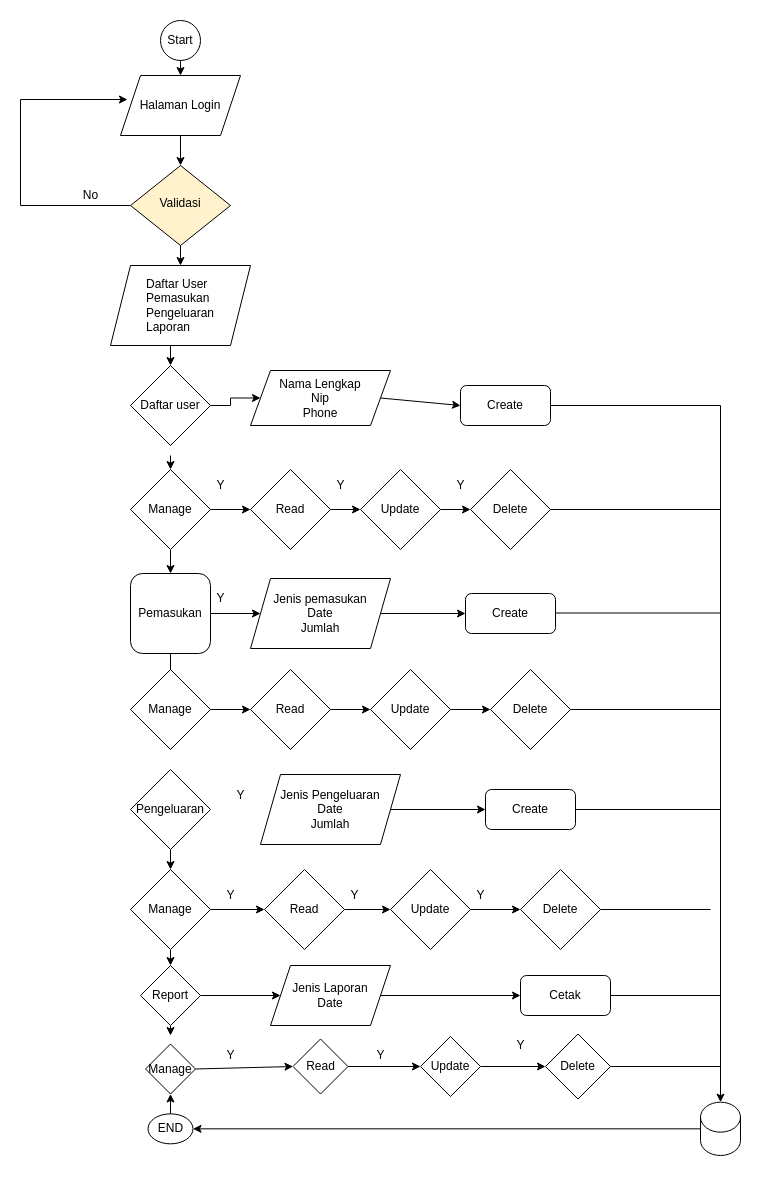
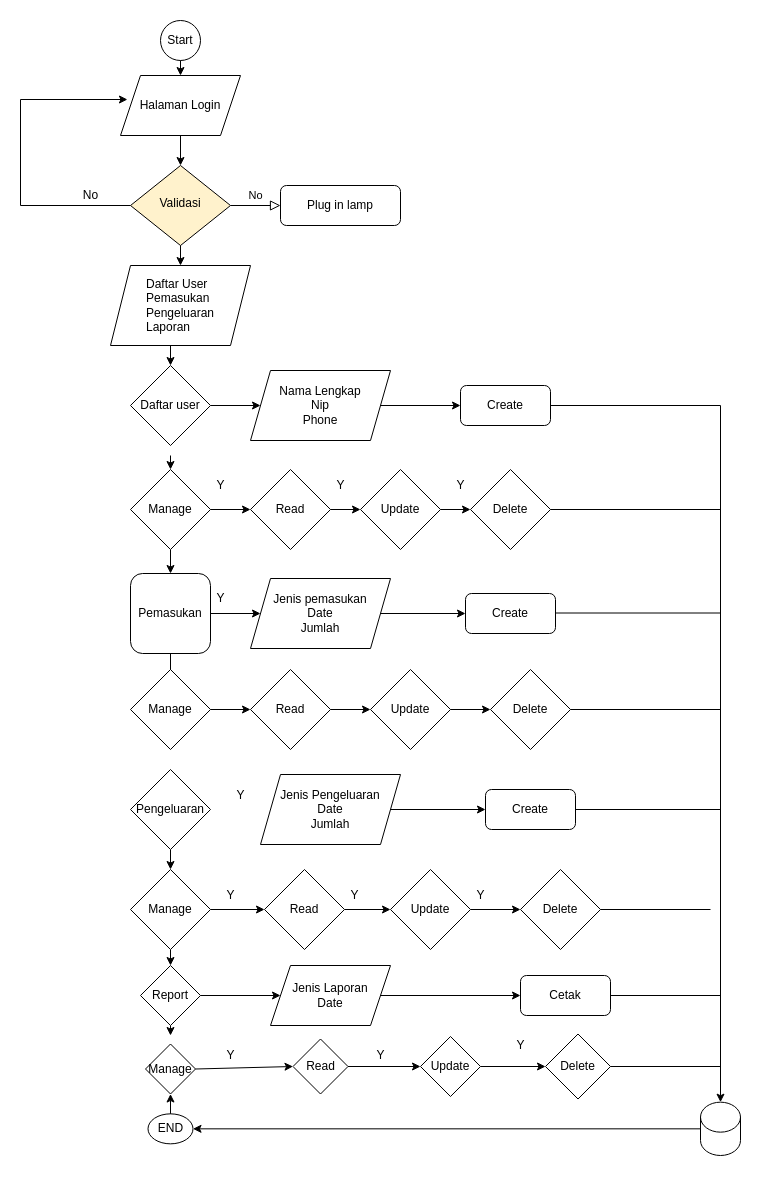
+ <mxCell id="2" value="No" style="edgeStyle=orthogonalEdgeStyle;rounded=0;html=1;jettySize=auto;orthogonalLoop=1;fontSize=11;endArrow=block;endFill=0;endSize=8;strokeWidth=1;shadow=0;labelBackgroundColor=none;" parent="1" source="3" target="4" edge="1"><mxGeometry y="10" relative="1" as="geometry"><mxPoint as="offset" /></mxGeometry></mxCell>
+ <mxCell id="4" value="Plug in lamp" style="rounded=1;whiteSpace=wrap;html=1;fontSize=12;glass=0;strokeWidth=1;shadow=0;" parent="1" vertex="1"><mxGeometry x="280" y="185" width="120" height="40" as="geometry" /></mxCell>
- <mxCell id="16" value="Nama Lengkap&lt;br&gt;Nip&lt;br&gt;Phone" style="shape=parallelogram;perimeter=parallelogramPerimeter;whiteSpace=wrap;html=1;fixedSize=1;" parent="1" vertex="1"><mxGeometry x="250" y="370" width="140" height="55" as="geometry" /></mxCell>
+ <mxCell id="16" value="Nama Lengkap&lt;br&gt;Nip&lt;br&gt;Phone" style="shape=parallelogram;perimeter=parallelogramPerimeter;whiteSpace=wrap;html=1;fixedSize=1;" parent="1" vertex="1"><mxGeometry x="250" y="370" width="140" height="70" as="geometry" /></mxCell>
